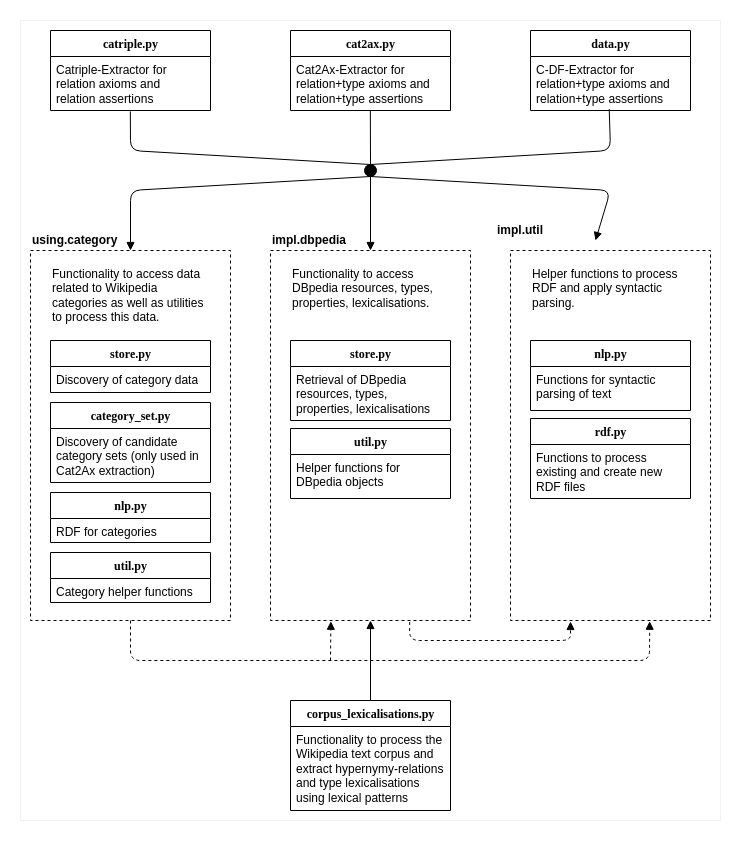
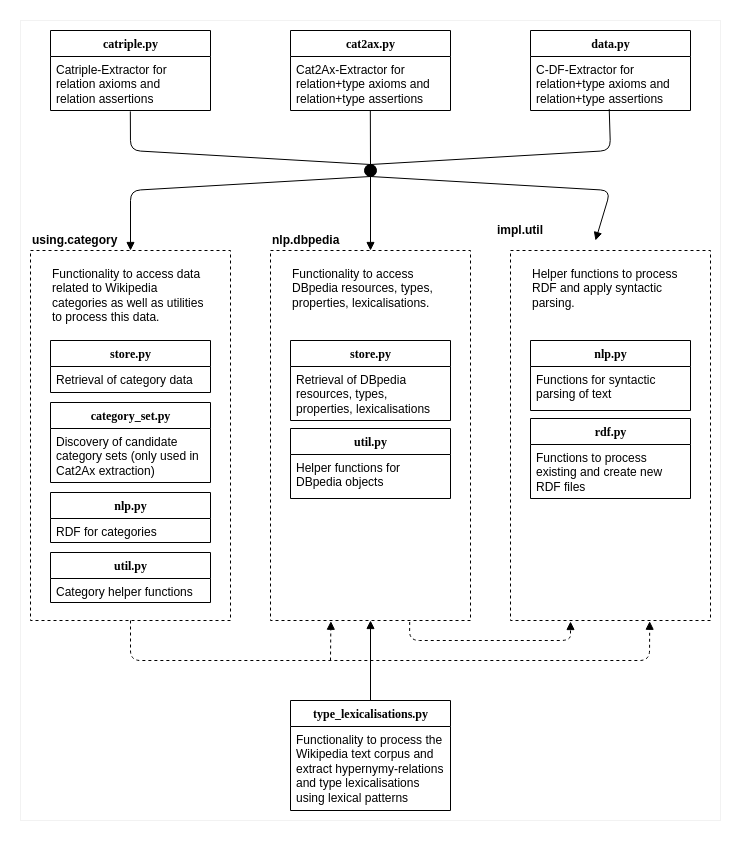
- <mxCell id="13" value="&lt;b&gt;impl.dbpedia&lt;/b&gt;" style="text;html=1;strokeColor=none;fillColor=none;align=left;verticalAlign=middle;whiteSpace=wrap;rounded=0;dashed=1;" vertex="1" parent="1"><mxGeometry x="270" y="230" width="200" height="20" as="geometry" /></mxCell>
+ <mxCell id="13" value="&lt;b&gt;nlp.dbpedia&lt;/b&gt;" style="text;html=1;strokeColor=none;fillColor=none;align=left;verticalAlign=middle;whiteSpace=wrap;rounded=0;dashed=1;" vertex="1" parent="1"><mxGeometry x="270" y="230" width="200" height="20" as="geometry" /></mxCell>
- <mxCell id="6" value="Discovery of category data" style="text;html=1;strokeColor=none;fillColor=none;align=left;verticalAlign=top;spacingLeft=4;spacingRight=4;whiteSpace=wrap;overflow=hidden;rotatable=0;points=[[0,0.5],[1,0.5]];portConstraint=eastwest;" parent="5" vertex="1"><mxGeometry y="26" width="160" height="26" as="geometry" /></mxCell>
+ <mxCell id="6" value="Retrieval of category data" style="text;html=1;strokeColor=none;fillColor=none;align=left;verticalAlign=top;spacingLeft=4;spacingRight=4;whiteSpace=wrap;overflow=hidden;rotatable=0;points=[[0,0.5],[1,0.5]];portConstraint=eastwest;" parent="5" vertex="1"><mxGeometry y="26" width="160" height="26" as="geometry" /></mxCell>
- <mxCell id="44" value="corpus_lexicalisations.py" style="swimlane;html=1;fontStyle=1;align=center;verticalAlign=top;childLayout=stackLayout;horizontal=1;startSize=26;horizontalStack=0;resizeParent=1;resizeLast=0;collapsible=1;marginBottom=0;swimlaneFillColor=#ffffff;rounded=0;shadow=0;comic=0;labelBackgroundColor=none;strokeColor=#000000;strokeWidth=1;fillColor=none;fontFamily=Verdana;fontSize=12;fontColor=#000000;" vertex="1" parent="1"><mxGeometry x="290" y="700" width="160" height="110" as="geometry" /></mxCell>
+ <mxCell id="44" value="type_lexicalisations.py" style="swimlane;html=1;fontStyle=1;align=center;verticalAlign=top;childLayout=stackLayout;horizontal=1;startSize=26;horizontalStack=0;resizeParent=1;resizeLast=0;collapsible=1;marginBottom=0;swimlaneFillColor=#ffffff;rounded=0;shadow=0;comic=0;labelBackgroundColor=none;strokeColor=#000000;strokeWidth=1;fillColor=none;fontFamily=Verdana;fontSize=12;fontColor=#000000;" vertex="1" parent="1"><mxGeometry x="290" y="700" width="160" height="110" as="geometry" /></mxCell>
